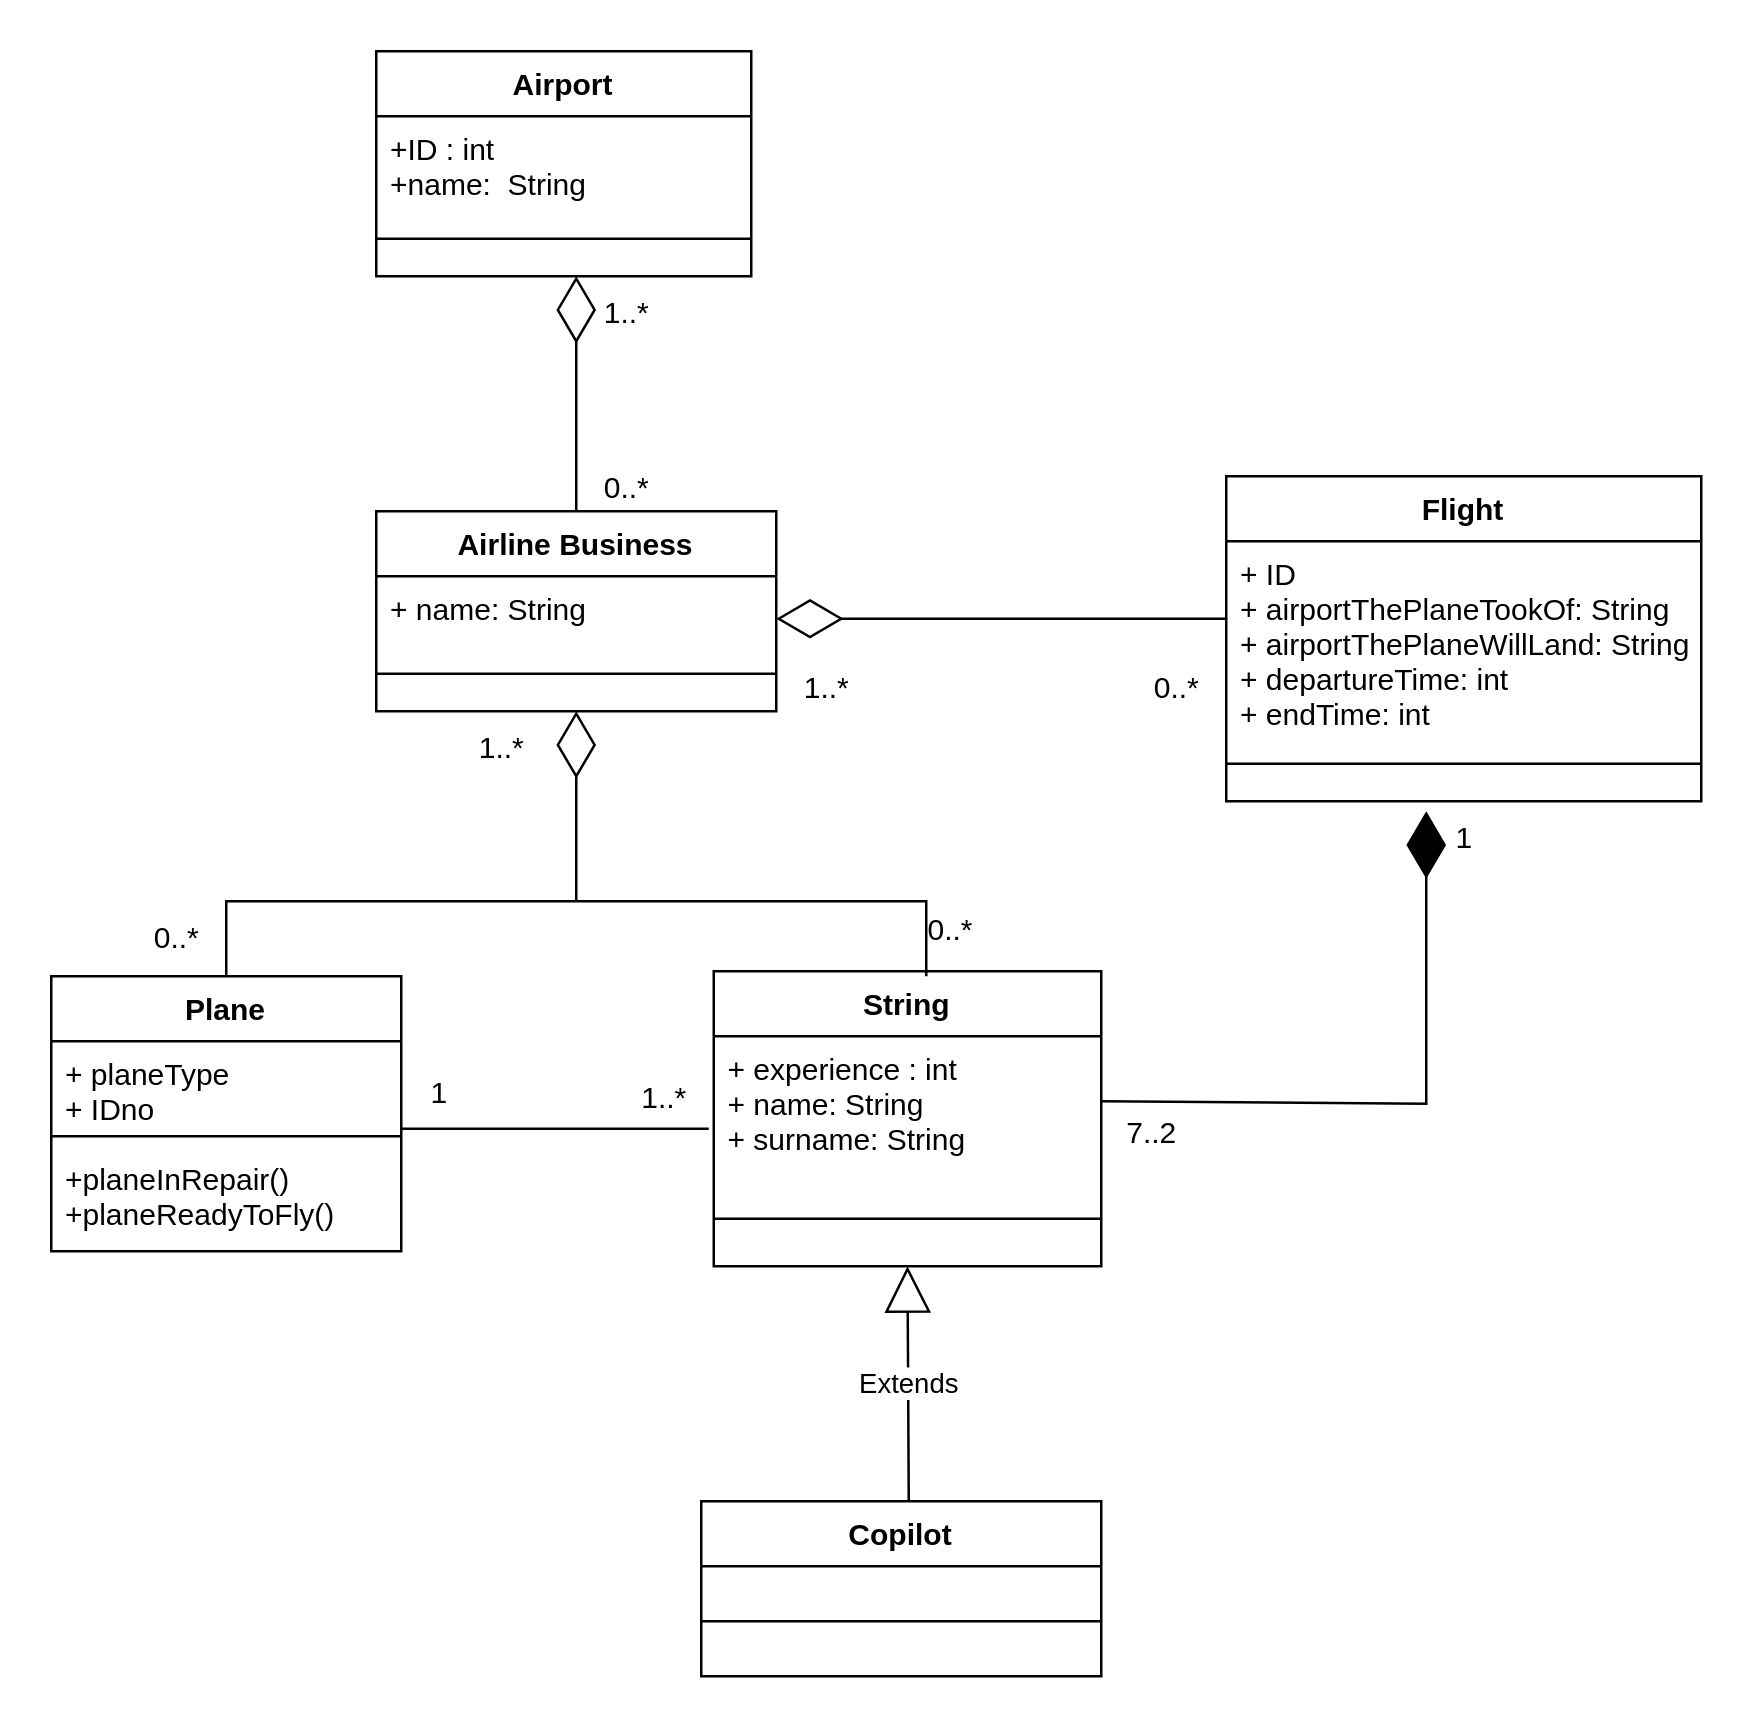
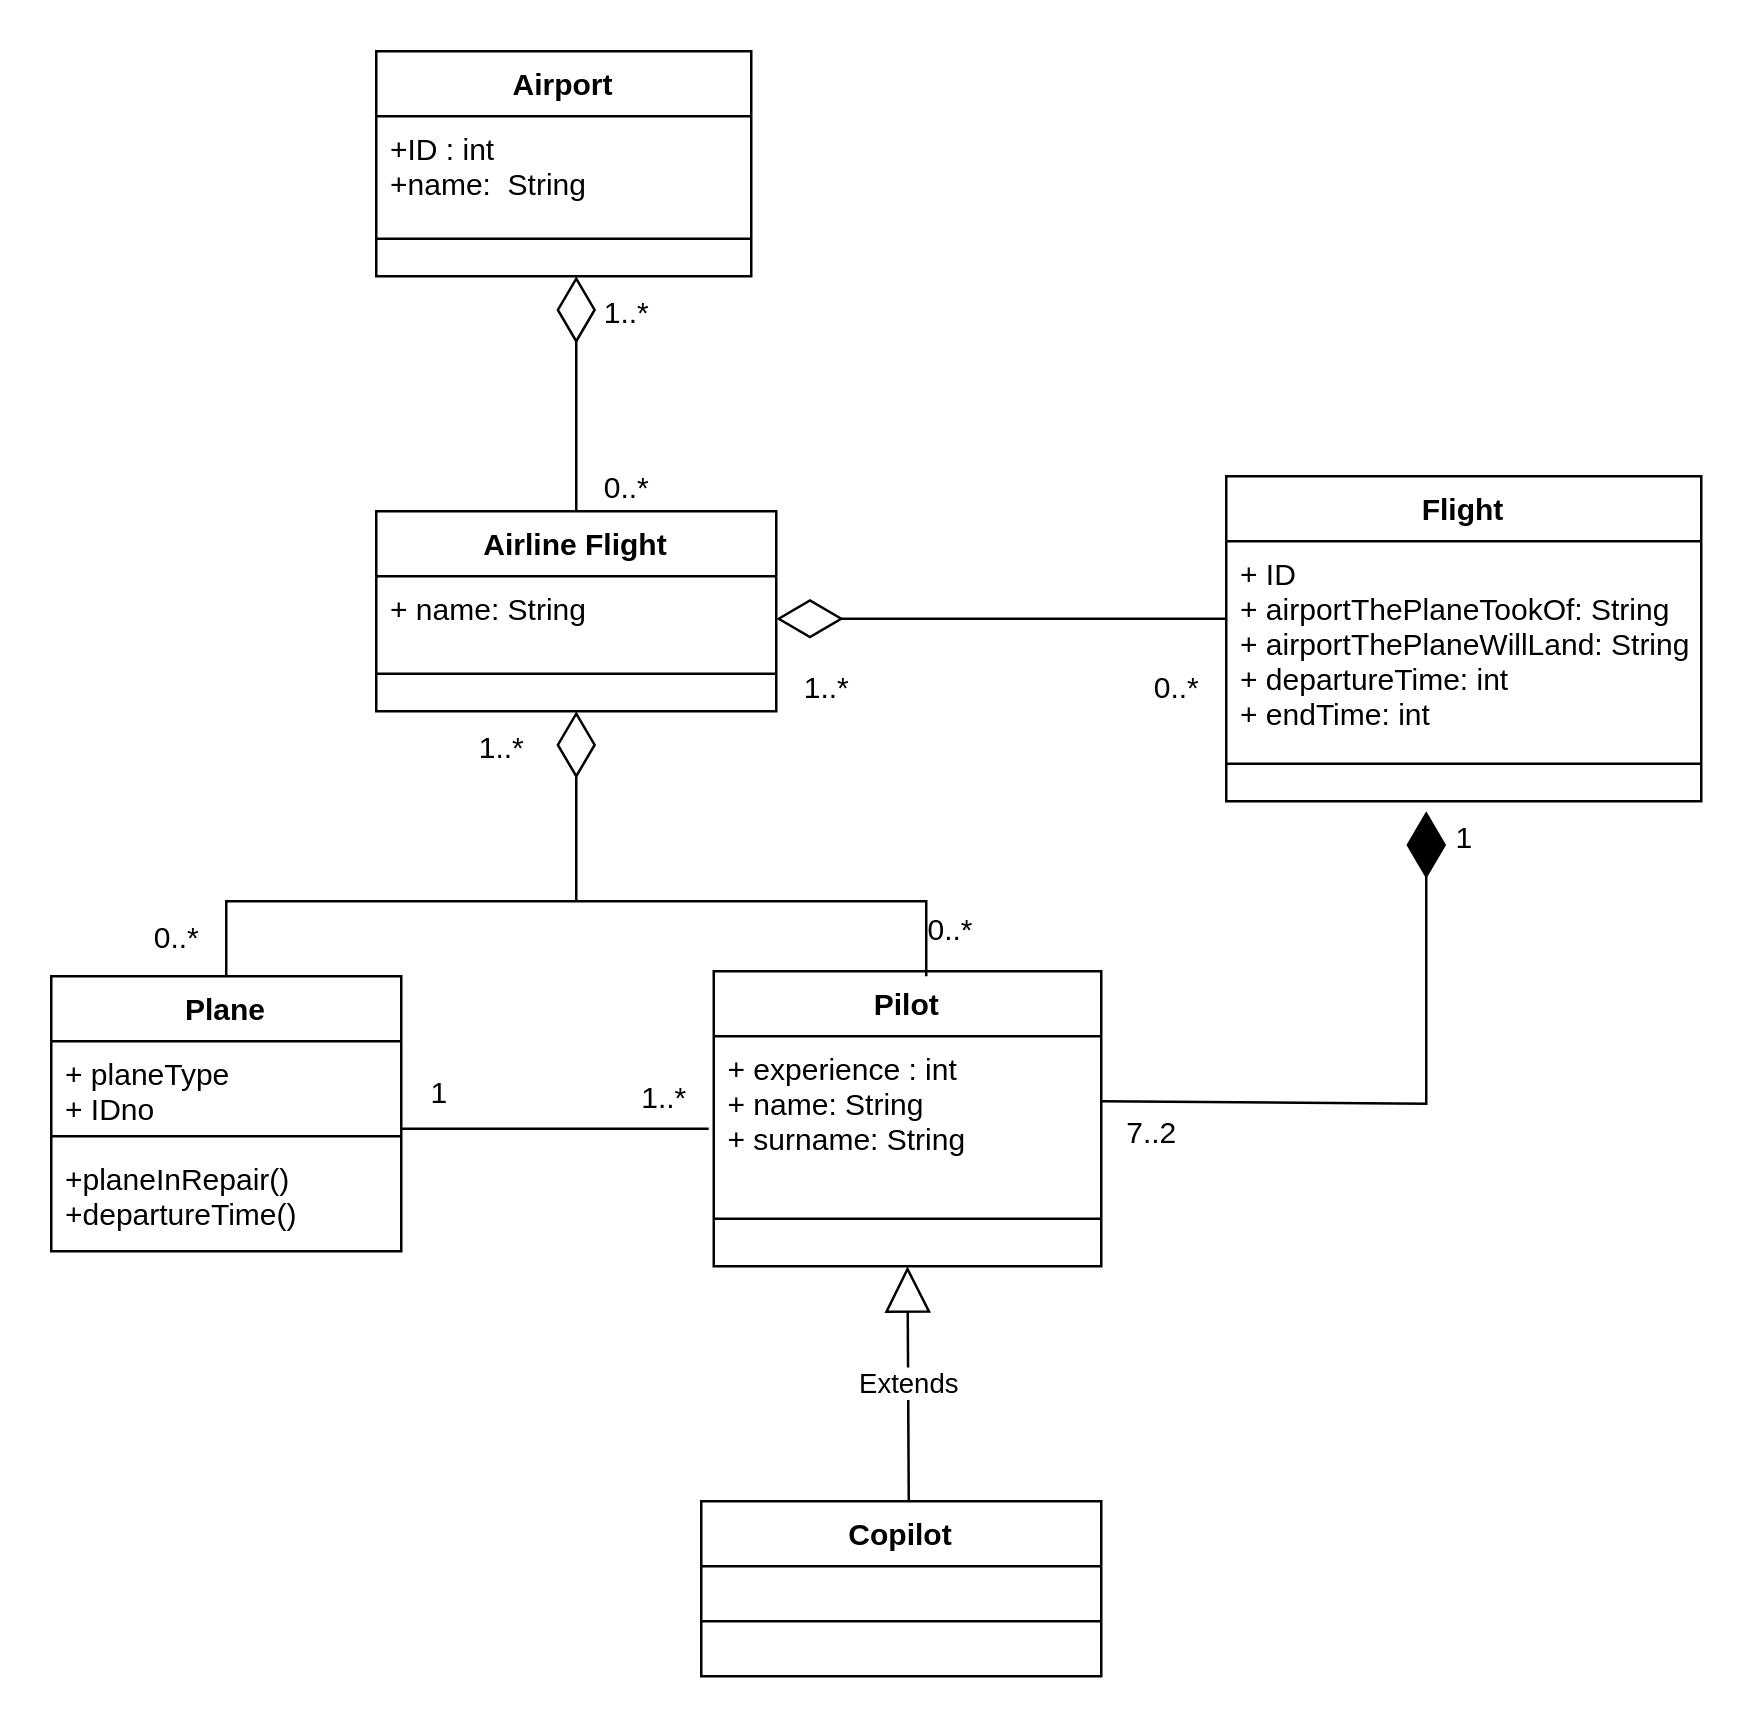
- <mxCell id="2" value="Airline Business" style="swimlane;fontStyle=1;align=center;verticalAlign=top;childLayout=stackLayout;horizontal=1;startSize=26;horizontalStack=0;resizeParent=1;resizeParentMax=0;resizeLast=0;collapsible=1;marginBottom=0;" parent="1" vertex="1"><mxGeometry x="150" y="204" width="160" height="80" as="geometry" /></mxCell>
+ <mxCell id="2" value="Airline Flight" style="swimlane;fontStyle=1;align=center;verticalAlign=top;childLayout=stackLayout;horizontal=1;startSize=26;horizontalStack=0;resizeParent=1;resizeParentMax=0;resizeLast=0;collapsible=1;marginBottom=0;" parent="1" vertex="1"><mxGeometry x="150" y="204" width="160" height="80" as="geometry" /></mxCell>
- <mxCell id="14" value="String" style="swimlane;fontStyle=1;align=center;verticalAlign=top;childLayout=stackLayout;horizontal=1;startSize=26;horizontalStack=0;resizeParent=1;resizeParentMax=0;resizeLast=0;collapsible=1;marginBottom=0;" parent="1" vertex="1"><mxGeometry x="285" y="388" width="155" height="118" as="geometry" /></mxCell>
+ <mxCell id="14" value="Pilot" style="swimlane;fontStyle=1;align=center;verticalAlign=top;childLayout=stackLayout;horizontal=1;startSize=26;horizontalStack=0;resizeParent=1;resizeParentMax=0;resizeLast=0;collapsible=1;marginBottom=0;" parent="1" vertex="1"><mxGeometry x="285" y="388" width="155" height="118" as="geometry" /></mxCell>
- <mxCell id="8" value="+planeInRepair()&#10;+planeReadyToFly()" style="text;strokeColor=none;fillColor=none;align=left;verticalAlign=top;spacingLeft=4;spacingRight=4;overflow=hidden;rotatable=0;points=[[0,0.5],[1,0.5]];portConstraint=eastwest;" parent="5" vertex="1"><mxGeometry y="68" width="140" height="42" as="geometry" /></mxCell>
+ <mxCell id="8" value="+planeInRepair()&#10;+departureTime()" style="text;strokeColor=none;fillColor=none;align=left;verticalAlign=top;spacingLeft=4;spacingRight=4;overflow=hidden;rotatable=0;points=[[0,0.5],[1,0.5]];portConstraint=eastwest;" parent="5" vertex="1"><mxGeometry y="68" width="140" height="42" as="geometry" /></mxCell>
